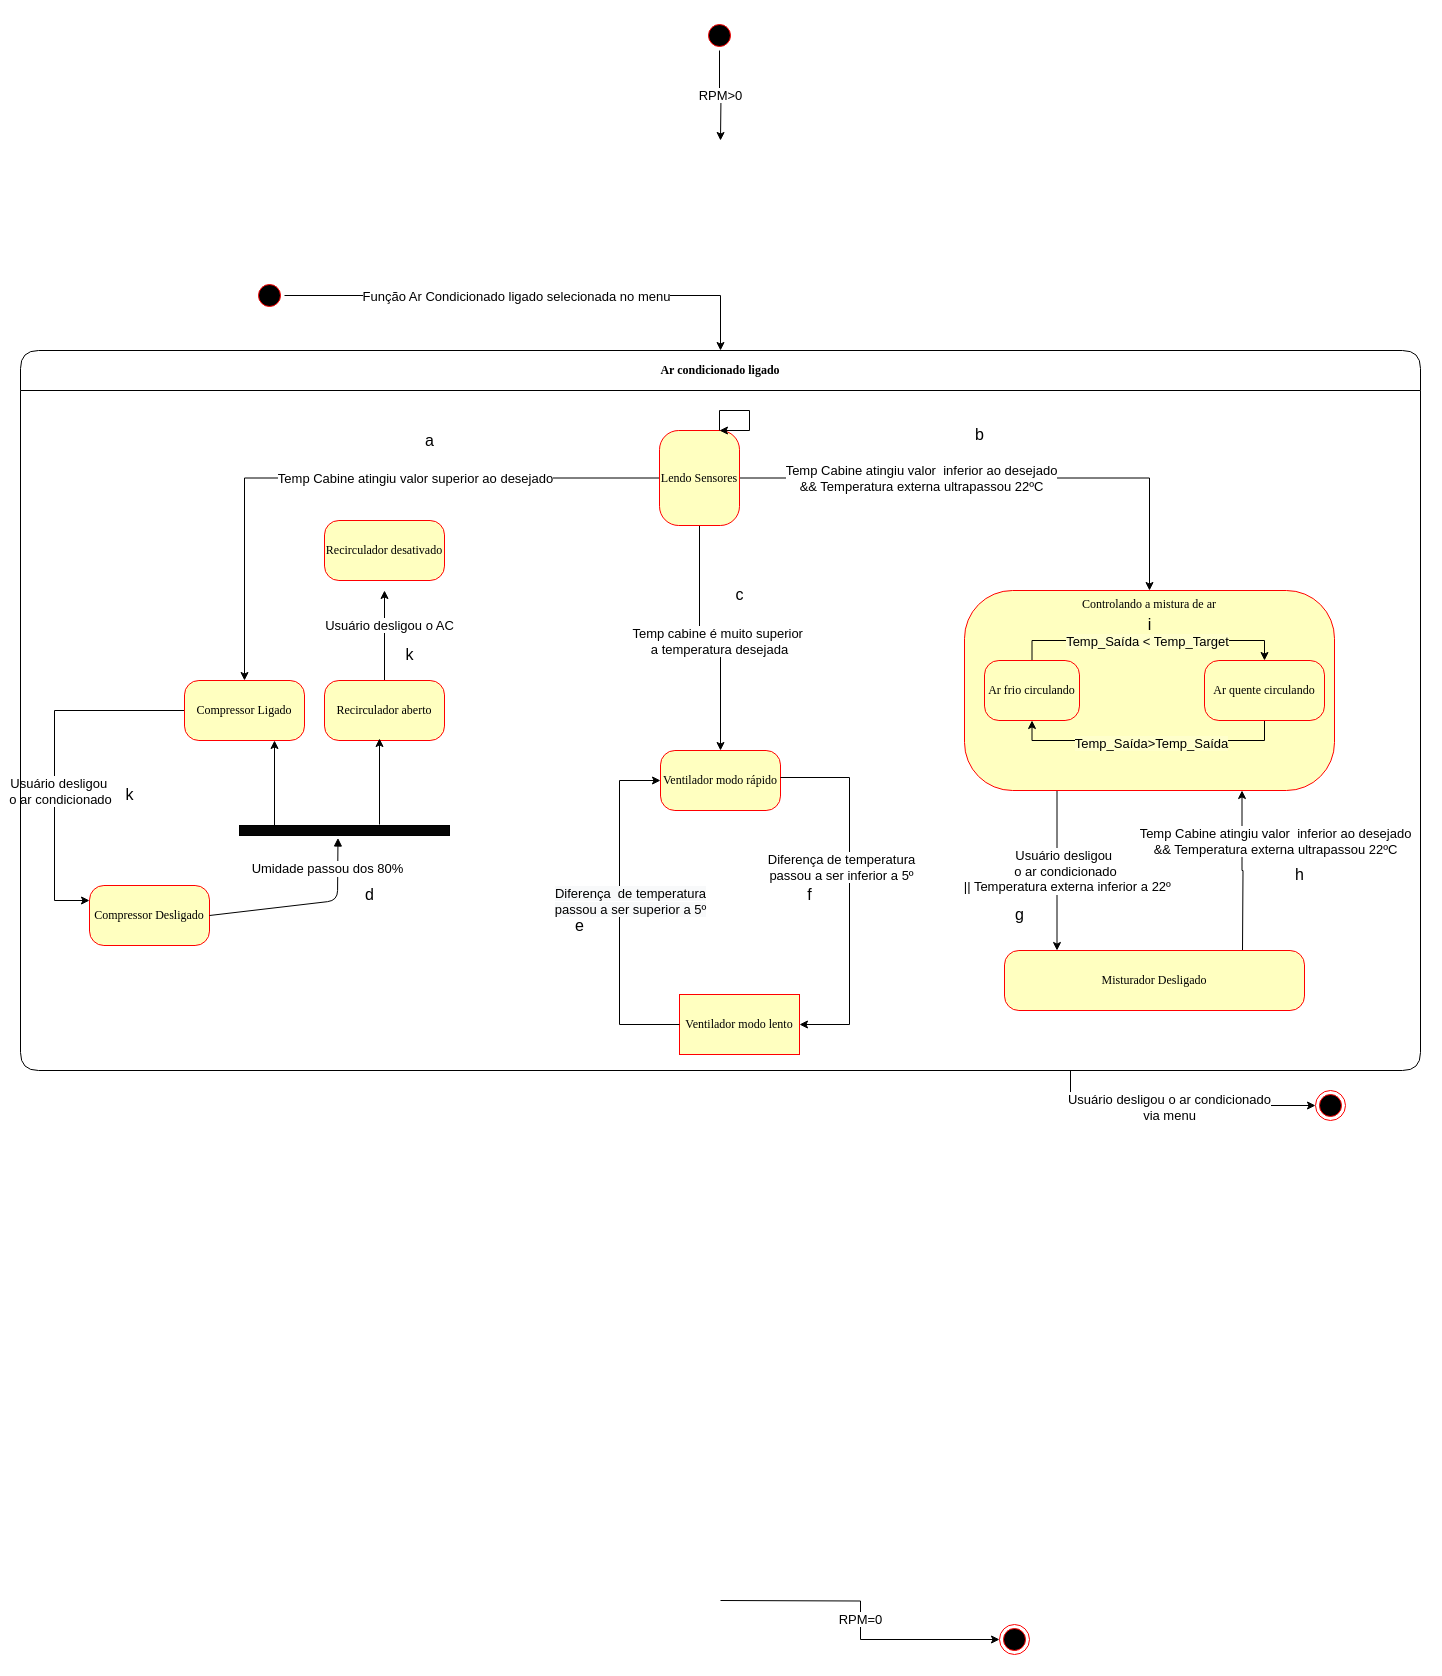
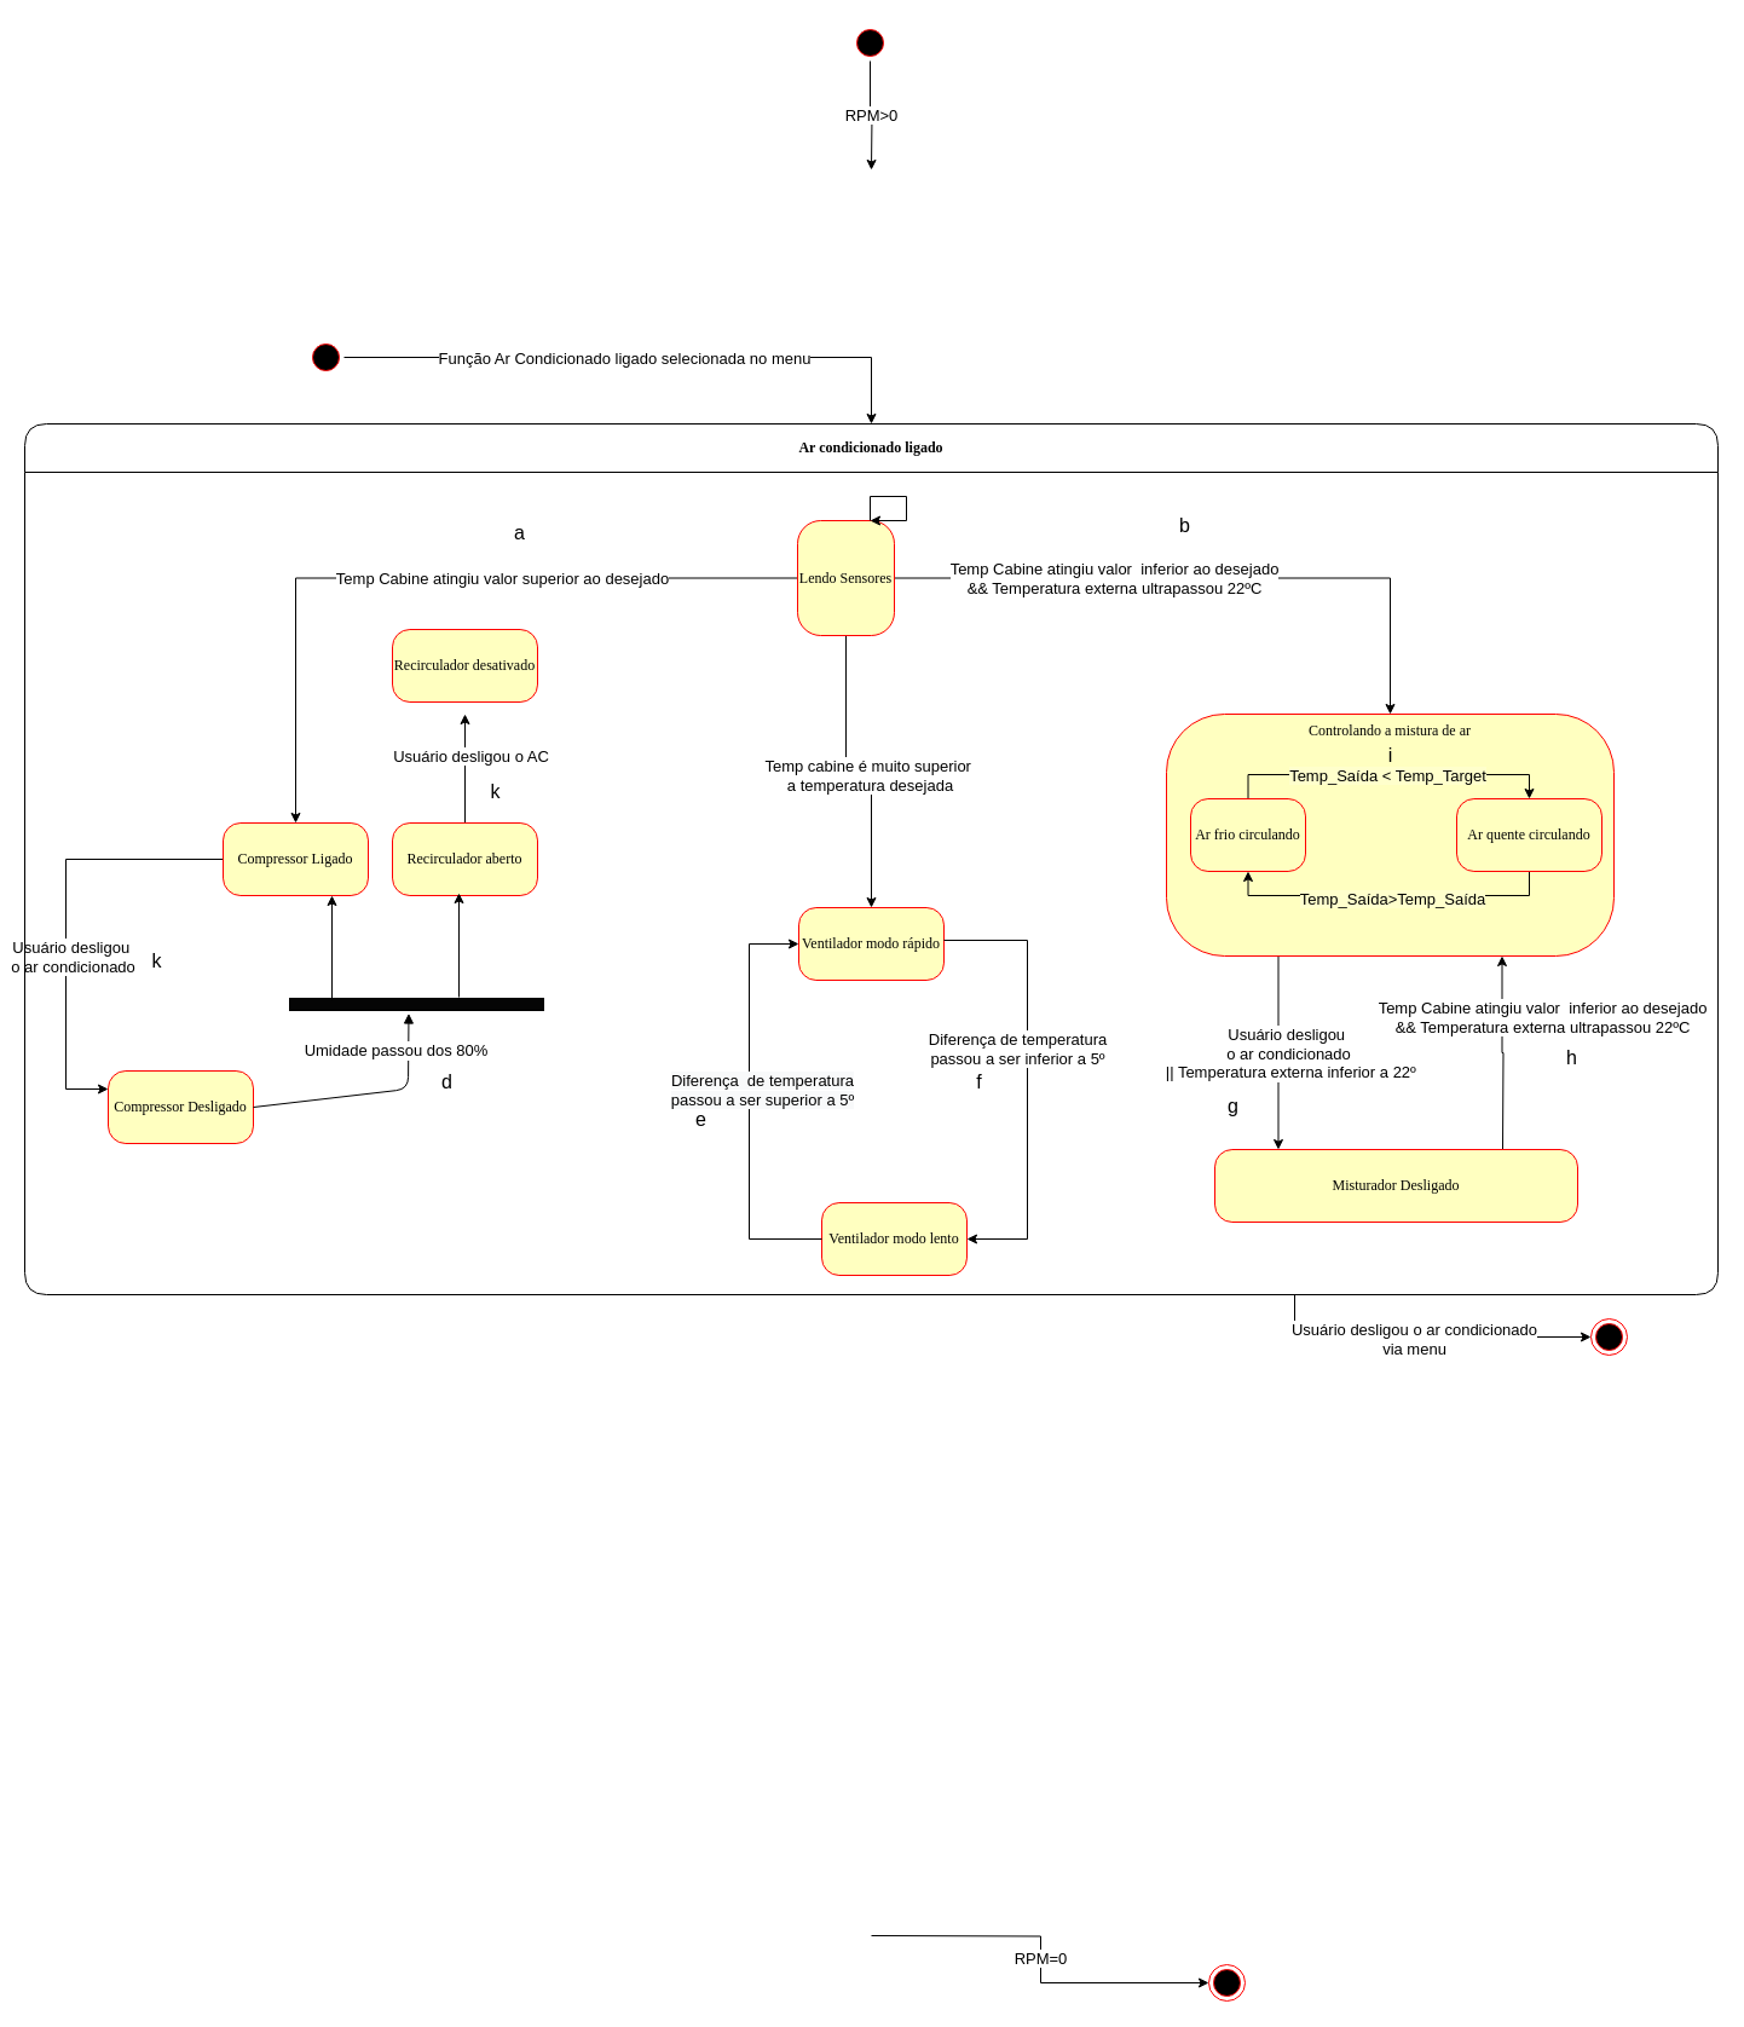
- <mxCell id="43" value="c" style="text;html=1;align=center;verticalAlign=middle;resizable=0;points=[];autosize=1;strokeColor=none;fillColor=none;fontSize=16;" vertex="1" parent="39"><mxGeometry x="709" y="234" width="20" height="20" as="geometry" /></mxCell>
- <mxCell id="40" value="Ventilador modo lento" style="whiteSpace=wrap;html=1;arcSize=24;fillColor=#ffffc0;strokeColor=#ff0000;shadow=0;comic=0;labelBackgroundColor=none;fontFamily=Verdana;fontSize=12;fontColor=#000000;align=center;rounded=0;" vertex="1" parent="39"><mxGeometry x="659" y="644" width="120" height="60" as="geometry" /></mxCell>
+ <mxCell id="40" value="Ventilador modo lento" style="rounded=1;whiteSpace=wrap;html=1;arcSize=24;fillColor=#ffffc0;strokeColor=#ff0000;shadow=0;comic=0;labelBackgroundColor=none;fontFamily=Verdana;fontSize=12;fontColor=#000000;align=center;" vertex="1" parent="39"><mxGeometry x="659" y="644" width="120" height="60" as="geometry" /></mxCell>
